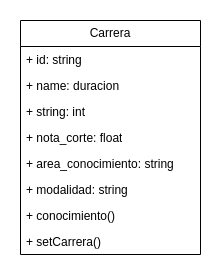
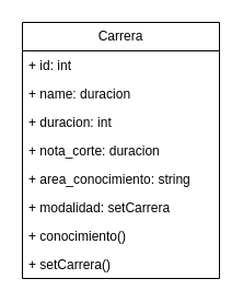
- <mxCell id="3" value="+ id: string" style="text;strokeColor=none;fillColor=none;align=left;verticalAlign=top;spacingLeft=4;spacingRight=4;overflow=hidden;rotatable=0;points=[[0,0.5],[1,0.5]];portConstraint=eastwest;whiteSpace=wrap;html=1;" vertex="1" parent="2"><mxGeometry y="26" width="180" height="26" as="geometry" /></mxCell>
+ <mxCell id="3" value="+ id: int" style="text;strokeColor=none;fillColor=none;align=left;verticalAlign=top;spacingLeft=4;spacingRight=4;overflow=hidden;rotatable=0;points=[[0,0.5],[1,0.5]];portConstraint=eastwest;whiteSpace=wrap;html=1;" vertex="1" parent="2"><mxGeometry y="26" width="180" height="26" as="geometry" /></mxCell>
- <mxCell id="5" value="+ string: int" style="text;strokeColor=none;fillColor=none;align=left;verticalAlign=top;spacingLeft=4;spacingRight=4;overflow=hidden;rotatable=0;points=[[0,0.5],[1,0.5]];portConstraint=eastwest;whiteSpace=wrap;html=1;" vertex="1" parent="2"><mxGeometry y="78" width="180" height="26" as="geometry" /></mxCell>
+ <mxCell id="5" value="+ duracion: int" style="text;strokeColor=none;fillColor=none;align=left;verticalAlign=top;spacingLeft=4;spacingRight=4;overflow=hidden;rotatable=0;points=[[0,0.5],[1,0.5]];portConstraint=eastwest;whiteSpace=wrap;html=1;" vertex="1" parent="2"><mxGeometry y="78" width="180" height="26" as="geometry" /></mxCell>
- <mxCell id="6" value="+ nota_corte: float" style="text;strokeColor=none;fillColor=none;align=left;verticalAlign=top;spacingLeft=4;spacingRight=4;overflow=hidden;rotatable=0;points=[[0,0.5],[1,0.5]];portConstraint=eastwest;whiteSpace=wrap;html=1;" vertex="1" parent="2"><mxGeometry y="104" width="180" height="26" as="geometry" /></mxCell>
+ <mxCell id="6" value="+ nota_corte: duracion" style="text;strokeColor=none;fillColor=none;align=left;verticalAlign=top;spacingLeft=4;spacingRight=4;overflow=hidden;rotatable=0;points=[[0,0.5],[1,0.5]];portConstraint=eastwest;whiteSpace=wrap;html=1;" vertex="1" parent="2"><mxGeometry y="104" width="180" height="26" as="geometry" /></mxCell>
- <mxCell id="8" value="+ modalidad: string" style="text;strokeColor=none;fillColor=none;align=left;verticalAlign=top;spacingLeft=4;spacingRight=4;overflow=hidden;rotatable=0;points=[[0,0.5],[1,0.5]];portConstraint=eastwest;whiteSpace=wrap;html=1;" vertex="1" parent="2"><mxGeometry y="156" width="180" height="26" as="geometry" /></mxCell>
+ <mxCell id="8" value="+ modalidad: setCarrera" style="text;strokeColor=none;fillColor=none;align=left;verticalAlign=top;spacingLeft=4;spacingRight=4;overflow=hidden;rotatable=0;points=[[0,0.5],[1,0.5]];portConstraint=eastwest;whiteSpace=wrap;html=1;" vertex="1" parent="2"><mxGeometry y="156" width="180" height="26" as="geometry" /></mxCell>
